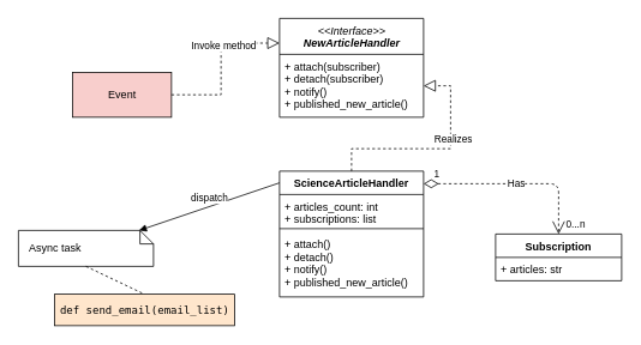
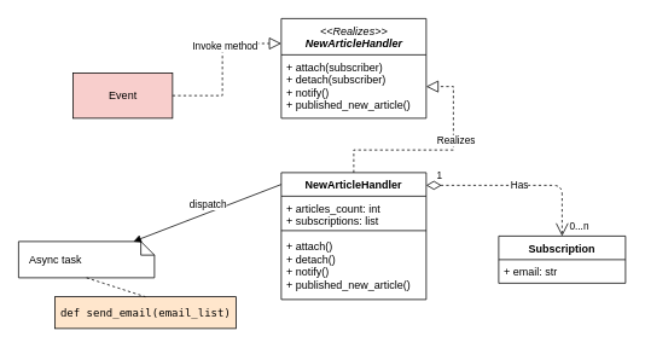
- <mxCell id="2" value="&amp;lt;&amp;lt;Interface&amp;gt;&amp;gt;&lt;br&gt;&lt;b&gt;NewArticleHandler&lt;/b&gt;" style="swimlane;fontStyle=2;align=center;verticalAlign=top;childLayout=stackLayout;horizontal=1;startSize=40;horizontalStack=0;resizeParent=1;resizeParentMax=0;resizeLast=0;collapsible=1;marginBottom=0;html=1;" parent="1" vertex="1"><mxGeometry x="310" y="20" width="160" height="110" as="geometry" /></mxCell>
+ <mxCell id="2" value="&amp;lt;&amp;lt;Realizes&amp;gt;&amp;gt;&lt;br&gt;&lt;b&gt;NewArticleHandler&lt;/b&gt;" style="swimlane;fontStyle=2;align=center;verticalAlign=top;childLayout=stackLayout;horizontal=1;startSize=40;horizontalStack=0;resizeParent=1;resizeParentMax=0;resizeLast=0;collapsible=1;marginBottom=0;html=1;" parent="1" vertex="1"><mxGeometry x="310" y="20" width="160" height="110" as="geometry" /></mxCell>
- <mxCell id="6" value="ScienceArticleHandler" style="swimlane;fontStyle=1;align=center;verticalAlign=top;childLayout=stackLayout;horizontal=1;startSize=26;horizontalStack=0;resizeParent=1;resizeParentMax=0;resizeLast=0;collapsible=1;marginBottom=0;" parent="1" vertex="1"><mxGeometry x="310" y="190" width="160" height="140" as="geometry" /></mxCell>
+ <mxCell id="6" value="NewArticleHandler" style="swimlane;fontStyle=1;align=center;verticalAlign=top;childLayout=stackLayout;horizontal=1;startSize=26;horizontalStack=0;resizeParent=1;resizeParentMax=0;resizeLast=0;collapsible=1;marginBottom=0;" parent="1" vertex="1"><mxGeometry x="310" y="190" width="160" height="140" as="geometry" /></mxCell>
- <mxCell id="11" value="Async task" style="shape=note;size=15;align=left;spacingLeft=10;html=1;whiteSpace=wrap;" parent="1" vertex="1"><mxGeometry x="20" y="256" width="150" height="40" as="geometry" /></mxCell>
+ <mxCell id="11" value="Async task" style="shape=note;size=15;align=left;spacingLeft=10;html=1;whiteSpace=wrap;" parent="1" vertex="1"><mxGeometry x="20" y="266" width="150" height="40" as="geometry" /></mxCell>
- <mxCell id="14" value="+ articles: str" style="text;strokeColor=none;fillColor=none;align=left;verticalAlign=top;spacingLeft=4;spacingRight=4;overflow=hidden;rotatable=0;points=[[0,0.5],[1,0.5]];portConstraint=eastwest;" parent="13" vertex="1"><mxGeometry y="26" width="140" height="26" as="geometry" /></mxCell>
+ <mxCell id="14" value="+ email: str" style="text;strokeColor=none;fillColor=none;align=left;verticalAlign=top;spacingLeft=4;spacingRight=4;overflow=hidden;rotatable=0;points=[[0,0.5],[1,0.5]];portConstraint=eastwest;" parent="13" vertex="1"><mxGeometry y="26" width="140" height="26" as="geometry" /></mxCell>
